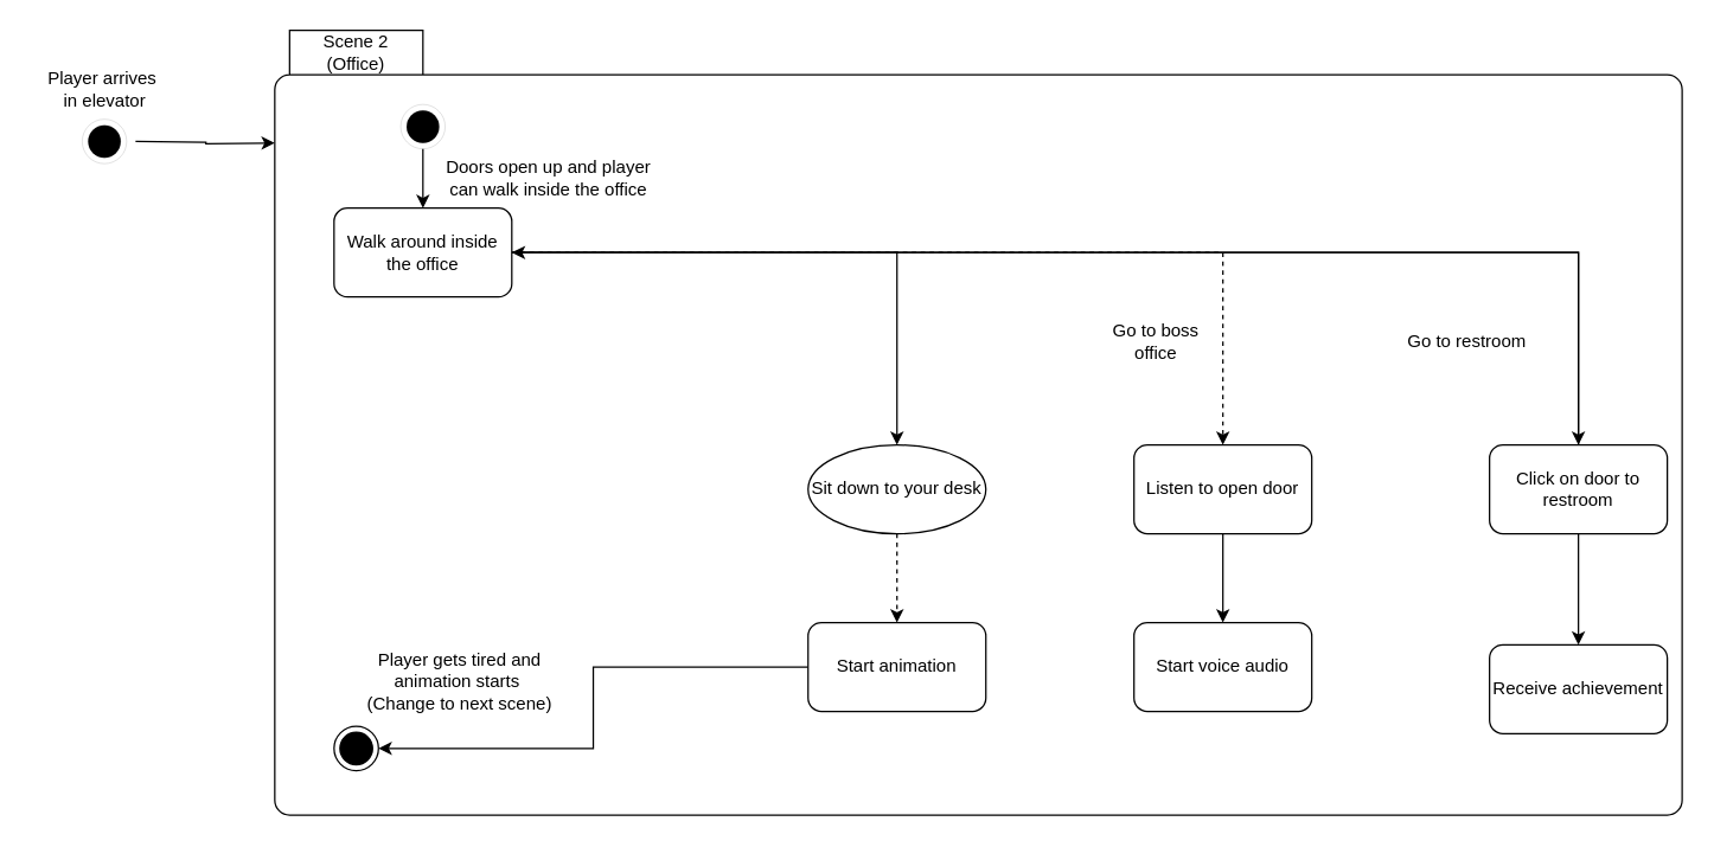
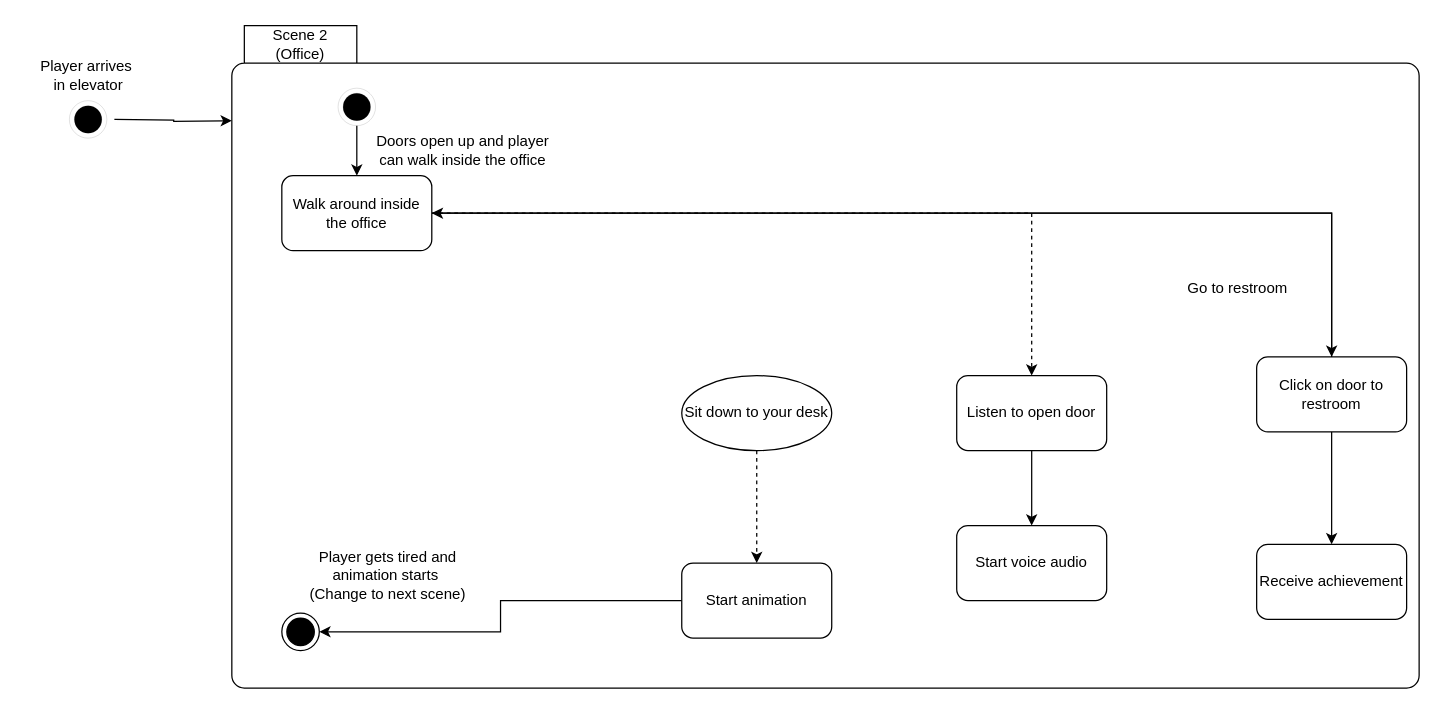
- <mxCell id="21" value="Go to boss office" style="text;html=1;align=center;verticalAlign=middle;whiteSpace=wrap;rounded=0;" parent="1" vertex="1"><mxGeometry x="745" y="210" width="70" height="40" as="geometry" /></mxCell>
- <mxCell id="9" style="edgeStyle=orthogonalEdgeStyle;rounded=0;orthogonalLoop=1;jettySize=auto;html=1;" edge="1" parent="1" source="10" target="24"><mxGeometry relative="1" as="geometry" /></mxCell>
- <mxCell id="19" value="Click on door to restroom" style="rounded=1;whiteSpace=wrap;html=1;" parent="1" vertex="1"><mxGeometry x="1005" y="300" width="120" height="60" as="geometry" /></mxCell>
+ <mxCell id="19" value="Click on door to restroom" style="rounded=1;whiteSpace=wrap;html=1;" parent="1" vertex="1"><mxGeometry x="1005" y="285" width="120" height="60" as="geometry" /></mxCell>
- <mxCell id="26" value="Start animation" style="rounded=1;whiteSpace=wrap;html=1;" vertex="1" parent="1"><mxGeometry x="545" y="420" width="120" height="60" as="geometry" /></mxCell>
+ <mxCell id="26" value="Start animation" style="rounded=1;whiteSpace=wrap;html=1;" vertex="1" parent="1"><mxGeometry x="545" y="450" width="120" height="60" as="geometry" /></mxCell>
